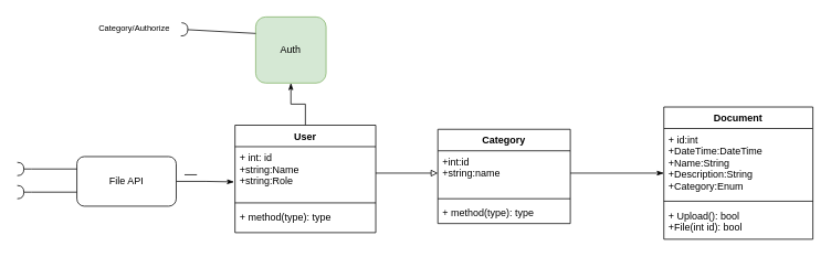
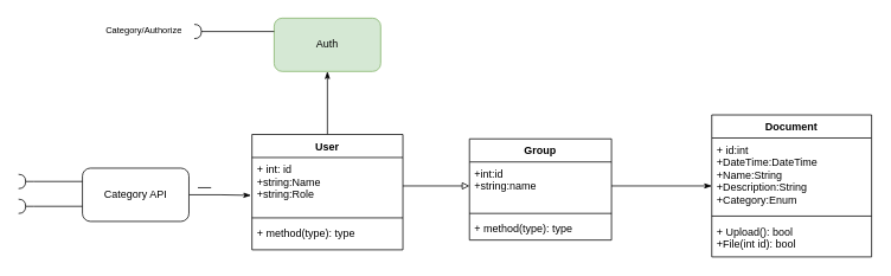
- <mxCell id="17" value="Auth" style="rounded=1;whiteSpace=wrap;html=1;fillColor=#d5e8d4;strokeColor=#82b366;" vertex="1" parent="1"><mxGeometry x="308" y="20" width="85" height="80" as="geometry" /></mxCell>
+ <mxCell id="17" value="Auth" style="rounded=1;whiteSpace=wrap;html=1;fillColor=#d5e8d4;strokeColor=#82b366;" vertex="1" parent="1"><mxGeometry x="308" y="20" width="120" height="60" as="geometry" /></mxCell>
- <mxCell id="11" value="Category" style="swimlane;fontStyle=1;align=center;verticalAlign=top;childLayout=stackLayout;horizontal=1;startSize=26;horizontalStack=0;resizeParent=1;resizeParentMax=0;resizeLast=0;collapsible=1;marginBottom=0;" vertex="1" parent="1"><mxGeometry x="528" y="156" width="160" height="114" as="geometry" /></mxCell>
+ <mxCell id="11" value="Group" style="swimlane;fontStyle=1;align=center;verticalAlign=top;childLayout=stackLayout;horizontal=1;startSize=26;horizontalStack=0;resizeParent=1;resizeParentMax=0;resizeLast=0;collapsible=1;marginBottom=0;" vertex="1" parent="1"><mxGeometry x="528" y="156" width="160" height="114" as="geometry" /></mxCell>
- <mxCell id="19" value="File API" style="rounded=1;whiteSpace=wrap;html=1;" vertex="1" parent="1"><mxGeometry x="92" y="189" width="120" height="60" as="geometry" /></mxCell>
+ <mxCell id="19" value="Category API" style="rounded=1;whiteSpace=wrap;html=1;" vertex="1" parent="1"><mxGeometry x="92" y="189" width="120" height="60" as="geometry" /></mxCell>
